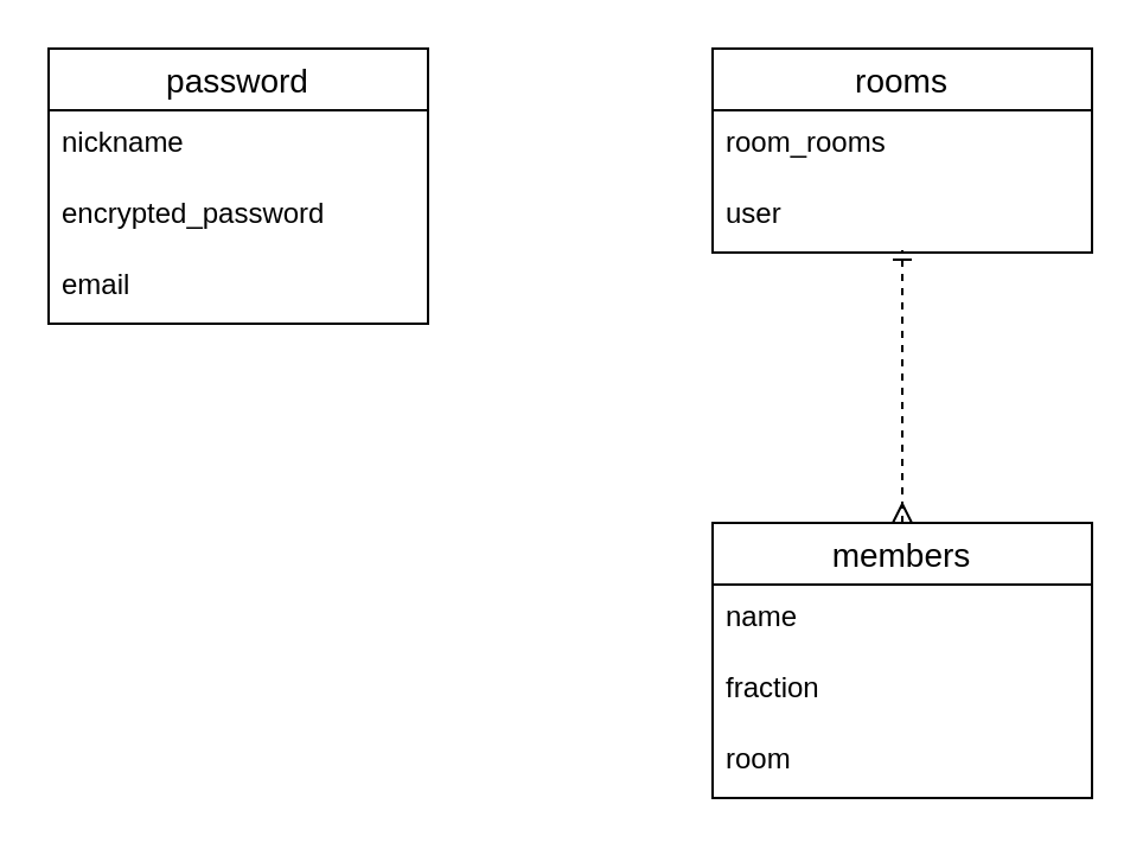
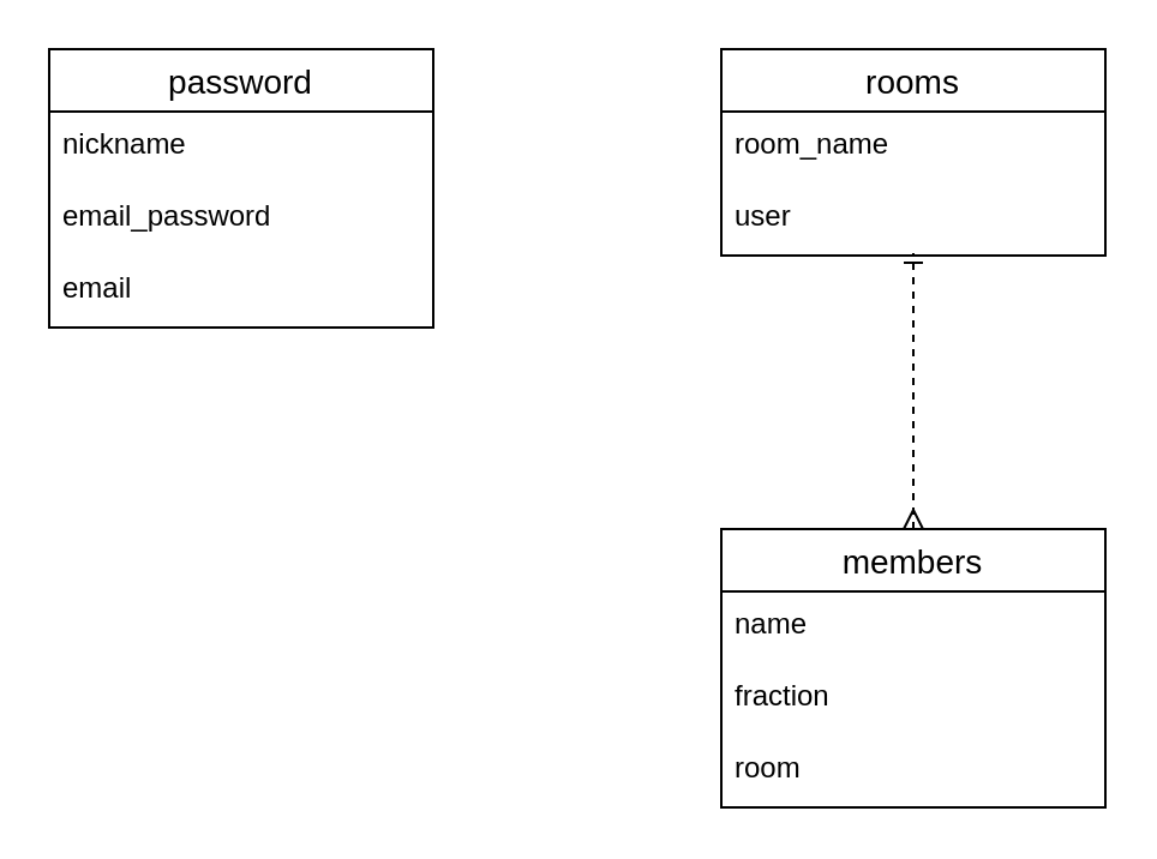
- <mxCell id="7" value="room_rooms" style="text;strokeColor=none;fillColor=none;spacingLeft=4;spacingRight=4;overflow=hidden;rotatable=0;points=[[0,0.5],[1,0.5]];portConstraint=eastwest;fontSize=12;" parent="6" vertex="1"><mxGeometry y="26" width="160" height="30" as="geometry" /></mxCell>
+ <mxCell id="7" value="room_name" style="text;strokeColor=none;fillColor=none;spacingLeft=4;spacingRight=4;overflow=hidden;rotatable=0;points=[[0,0.5],[1,0.5]];portConstraint=eastwest;fontSize=12;" parent="6" vertex="1"><mxGeometry y="26" width="160" height="30" as="geometry" /></mxCell>
- <mxCell id="4" value="encrypted_password" style="text;strokeColor=none;fillColor=none;spacingLeft=4;spacingRight=4;overflow=hidden;rotatable=0;points=[[0,0.5],[1,0.5]];portConstraint=eastwest;fontSize=12;" parent="2" vertex="1"><mxGeometry y="56" width="160" height="30" as="geometry" /></mxCell>
+ <mxCell id="4" value="email_password" style="text;strokeColor=none;fillColor=none;spacingLeft=4;spacingRight=4;overflow=hidden;rotatable=0;points=[[0,0.5],[1,0.5]];portConstraint=eastwest;fontSize=12;" parent="2" vertex="1"><mxGeometry y="56" width="160" height="30" as="geometry" /></mxCell>
